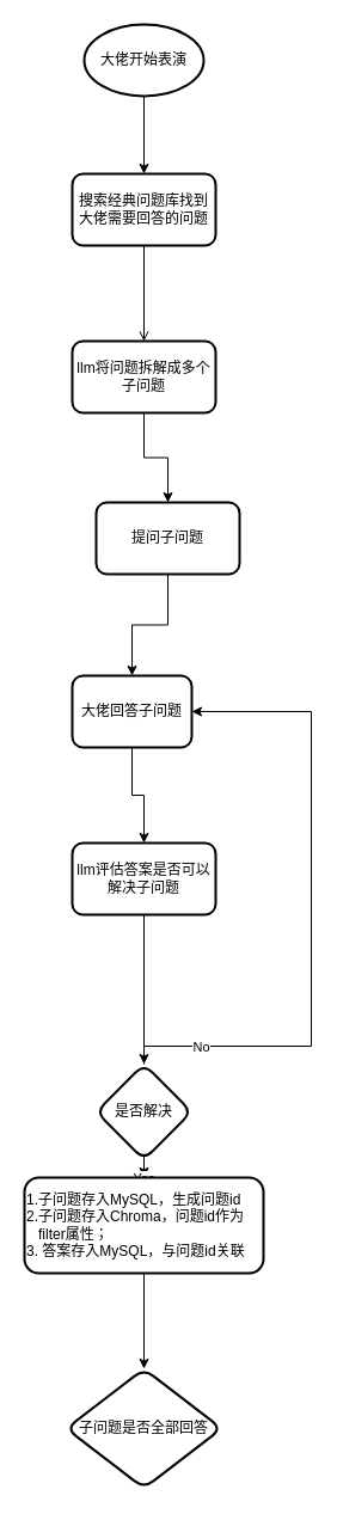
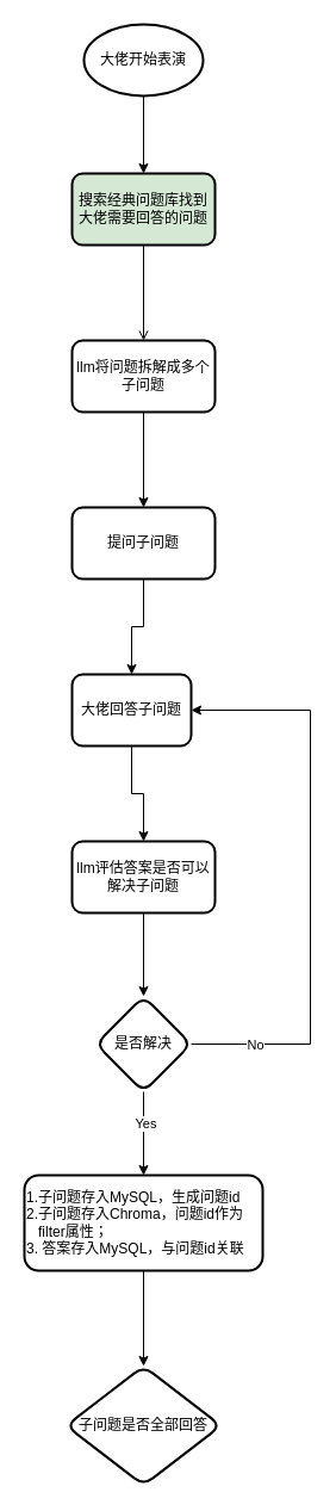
- <mxCell id="5" value="搜索经典问题库找到大佬需要回答的问题" style="rounded=1;whiteSpace=wrap;html=1;strokeWidth=2;" vertex="1" parent="1"><mxGeometry x="60" y="145" width="120" height="60" as="geometry" /></mxCell>
+ <mxCell id="5" value="搜索经典问题库找到大佬需要回答的问题" style="rounded=1;whiteSpace=wrap;html=1;strokeWidth=2;fillColor=#d5e8d4;" vertex="1" parent="1"><mxGeometry x="60" y="145" width="120" height="60" as="geometry" /></mxCell>
- <mxCell id="9" value="提问子问题" style="whiteSpace=wrap;html=1;rounded=1;strokeWidth=2;" vertex="1" parent="1"><mxGeometry x="80" y="420" width="120" height="60" as="geometry" /></mxCell>
+ <mxCell id="9" value="提问子问题" style="whiteSpace=wrap;html=1;rounded=1;strokeWidth=2;" vertex="1" parent="1"><mxGeometry x="60" y="425" width="120" height="60" as="geometry" /></mxCell>
- <mxCell id="18" value="是否解决" style="rhombus;whiteSpace=wrap;html=1;rounded=1;strokeWidth=2;" vertex="1" parent="1"><mxGeometry x="80" y="890" width="80" height="80" as="geometry" /></mxCell>
+ <mxCell id="18" value="是否解决" style="rhombus;whiteSpace=wrap;html=1;rounded=1;strokeWidth=2;" vertex="1" parent="1"><mxGeometry x="80" y="835" width="80" height="80" as="geometry" /></mxCell>
